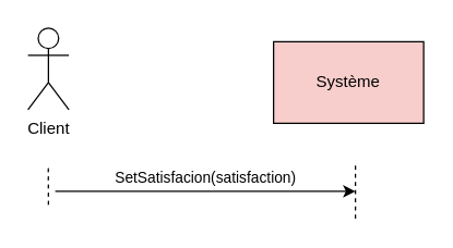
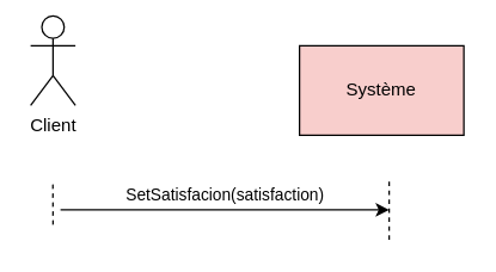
- <mxCell id="2" value="Client" style="shape=umlActor;verticalLabelPosition=bottom;labelBackgroundColor=#ffffff;verticalAlign=top;html=1;outlineConnect=0;" parent="1" vertex="1"><mxGeometry x="20" y="20" width="30" height="60" as="geometry" /></mxCell>
+ <mxCell id="2" value="Client" style="shape=umlActor;verticalLabelPosition=bottom;labelBackgroundColor=#ffffff;verticalAlign=top;html=1;outlineConnect=0;" parent="1" vertex="1"><mxGeometry x="20" y="10" width="30" height="60" as="geometry" /></mxCell>
